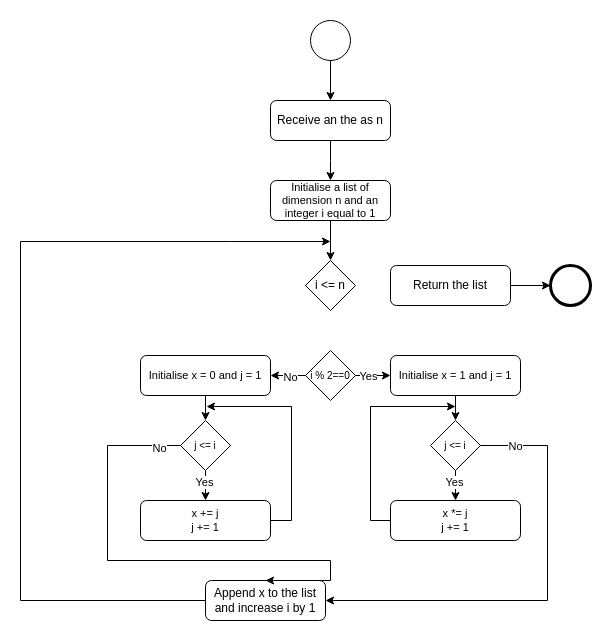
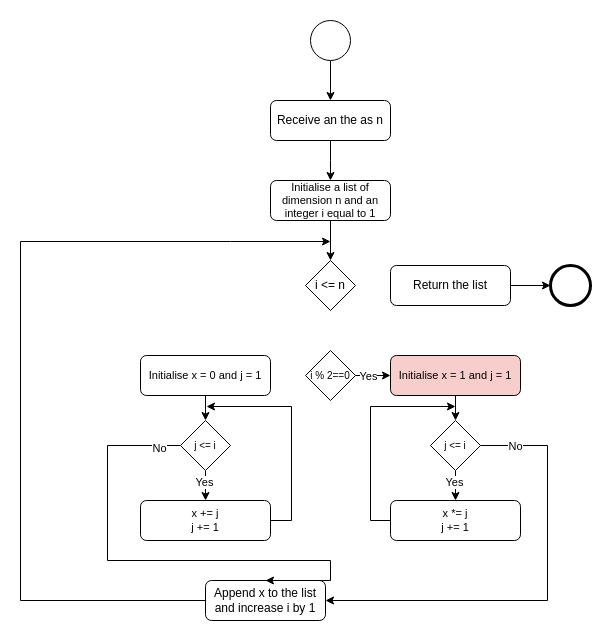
- <mxCell id="14" style="edgeStyle=orthogonalEdgeStyle;rounded=0;orthogonalLoop=1;jettySize=auto;html=1;exitX=0;exitY=0.5;exitDx=0;exitDy=0;entryX=1;entryY=0.5;entryDx=0;entryDy=0;" edge="1" parent="1" source="16" target="18"><mxGeometry relative="1" as="geometry" /></mxCell>
- <mxCell id="15" value="No" style="edgeLabel;html=1;align=center;verticalAlign=middle;resizable=0;points=[];" vertex="1" connectable="0" parent="14"><mxGeometry x="-0.11" y="1" relative="1" as="geometry"><mxPoint as="offset" /></mxGeometry></mxCell>
- <mxCell id="22" value="Initialise x = 1 and j = 1" style="rounded=1;whiteSpace=wrap;html=1;fontSize=11;" vertex="1" parent="1"><mxGeometry x="390" y="355" width="130" height="40" as="geometry" /></mxCell>
+ <mxCell id="22" value="Initialise x = 1 and j = 1" style="rounded=1;whiteSpace=wrap;html=1;fontSize=11;fillColor=#f8cecc;" vertex="1" parent="1"><mxGeometry x="390" y="355" width="130" height="40" as="geometry" /></mxCell>
